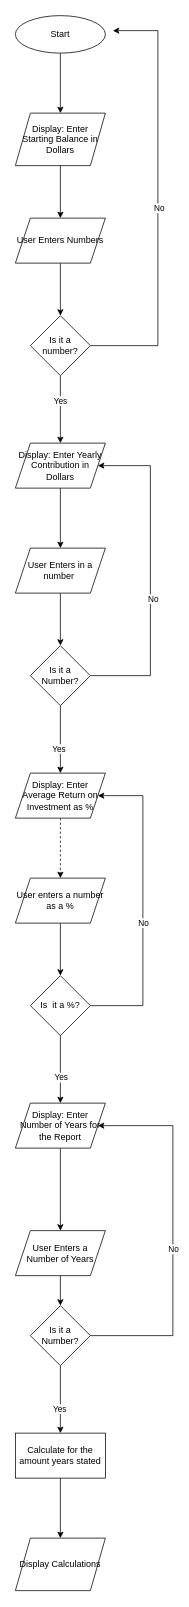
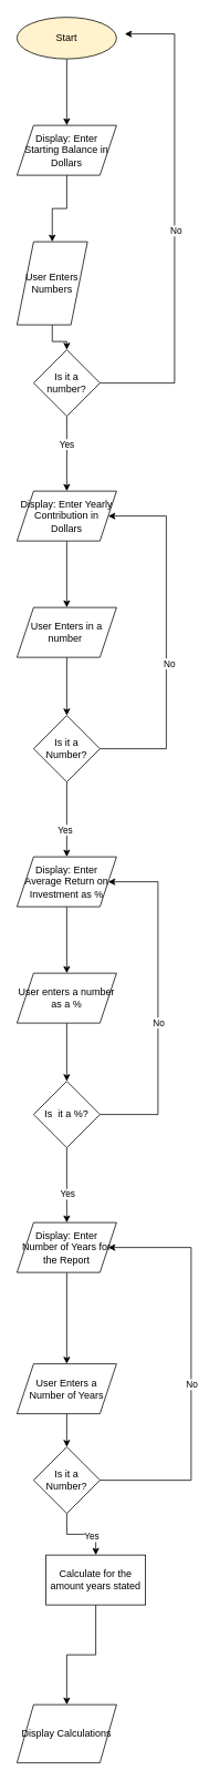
- <mxCell id="3" value="Start" style="ellipse;whiteSpace=wrap;html=1;" parent="1" vertex="1"><mxGeometry x="20" y="20" width="120" height="50" as="geometry" /></mxCell>
+ <mxCell id="3" value="Start" style="ellipse;whiteSpace=wrap;html=1;fillColor=#fff2cc;" parent="1" vertex="1"><mxGeometry x="20" y="20" width="120" height="50" as="geometry" /></mxCell>
- <mxCell id="5" value="Display: Enter Starting Balance in Dollars" style="shape=parallelogram;perimeter=parallelogramPerimeter;whiteSpace=wrap;html=1;fixedSize=1;" parent="1" vertex="1"><mxGeometry x="20" y="150" width="120" height="70" as="geometry" /></mxCell>
+ <mxCell id="5" value="Display: Enter Starting Balance in Dollars" style="shape=parallelogram;perimeter=parallelogramPerimeter;whiteSpace=wrap;html=1;fixedSize=1;" parent="1" vertex="1"><mxGeometry x="20" y="150" width="120" height="60" as="geometry" /></mxCell>
- <mxCell id="7" value="User Enters Numbers" style="shape=parallelogram;perimeter=parallelogramPerimeter;whiteSpace=wrap;html=1;fixedSize=1;" parent="1" vertex="1"><mxGeometry x="20" y="290" width="120" height="60" as="geometry" /></mxCell>
+ <mxCell id="7" value="User Enters Numbers" style="shape=parallelogram;perimeter=parallelogramPerimeter;whiteSpace=wrap;html=1;fixedSize=1;" parent="1" vertex="1"><mxGeometry x="20" y="290" width="85" height="100" as="geometry" /></mxCell>
- <mxCell id="22" value="" style="edgeStyle=orthogonalEdgeStyle;rounded=0;orthogonalLoop=1;jettySize=auto;html=1;dashed=1;" parent="1" source="23" target="25" edge="1"><mxGeometry relative="1" as="geometry" /></mxCell>
+ <mxCell id="22" value="" style="edgeStyle=orthogonalEdgeStyle;rounded=0;orthogonalLoop=1;jettySize=auto;html=1;" parent="1" source="23" target="25" edge="1"><mxGeometry relative="1" as="geometry" /></mxCell>
- <mxCell id="41" value="Calculate for the amount years stated" style="whiteSpace=wrap;html=1;" parent="1" vertex="1"><mxGeometry x="20" y="1910" width="120" height="60" as="geometry" /></mxCell>
+ <mxCell id="41" value="Calculate for the amount years stated" style="whiteSpace=wrap;html=1;" parent="1" vertex="1"><mxGeometry x="55" y="1870" width="120" height="60" as="geometry" /></mxCell>
